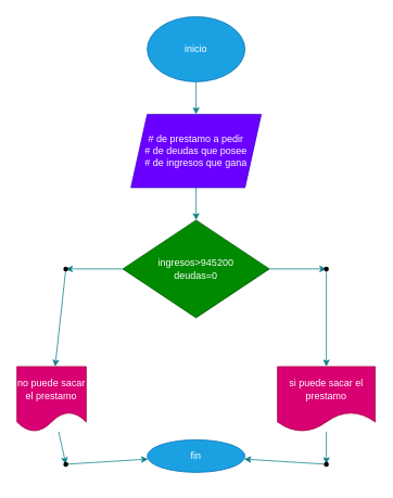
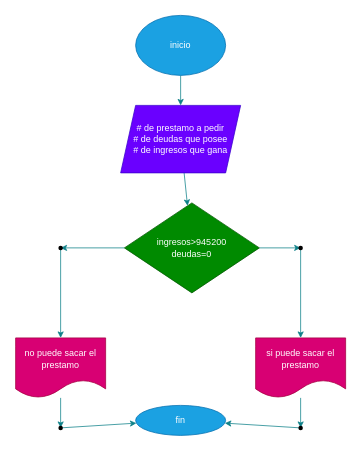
- <mxCell id="8" value="ingresos&amp;gt;945200&lt;br&gt;deudas=0" style="rhombus;whiteSpace=wrap;html=1;fillColor=#008a00;fontColor=#ffffff;strokeColor=#005700;" vertex="1" parent="1"><mxGeometry x="150" y="270" width="180" height="120" as="geometry" /></mxCell>
+ <mxCell id="8" value="ingresos&amp;gt;945200&lt;br&gt;deudas=0" style="rhombus;whiteSpace=wrap;html=1;fillColor=#008a00;fontColor=#ffffff;strokeColor=#005700;" vertex="1" parent="1"><mxGeometry x="165" y="270" width="180" height="120" as="geometry" /></mxCell>
- <mxCell id="12" value="no puede sacar el prestamo" style="shape=document;whiteSpace=wrap;html=1;boundedLbl=1;fillColor=#d80073;fontColor=#ffffff;strokeColor=#A50040;" vertex="1" parent="1"><mxGeometry x="20" y="450" width="85" height="80" as="geometry" /></mxCell>
+ <mxCell id="12" value="no puede sacar el prestamo" style="shape=document;whiteSpace=wrap;html=1;boundedLbl=1;fillColor=#d80073;fontColor=#ffffff;strokeColor=#A50040;" vertex="1" parent="1"><mxGeometry x="20" y="450" width="120" height="80" as="geometry" /></mxCell>
